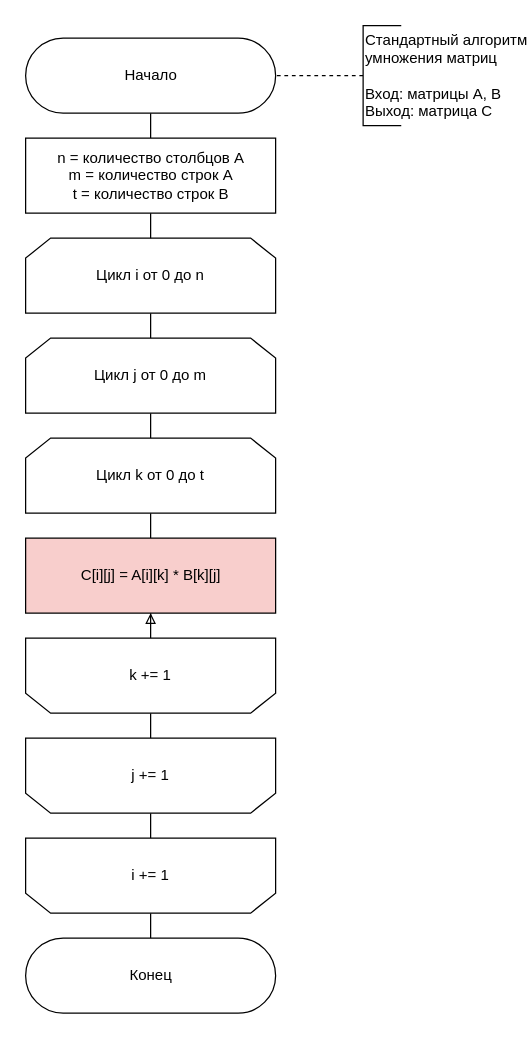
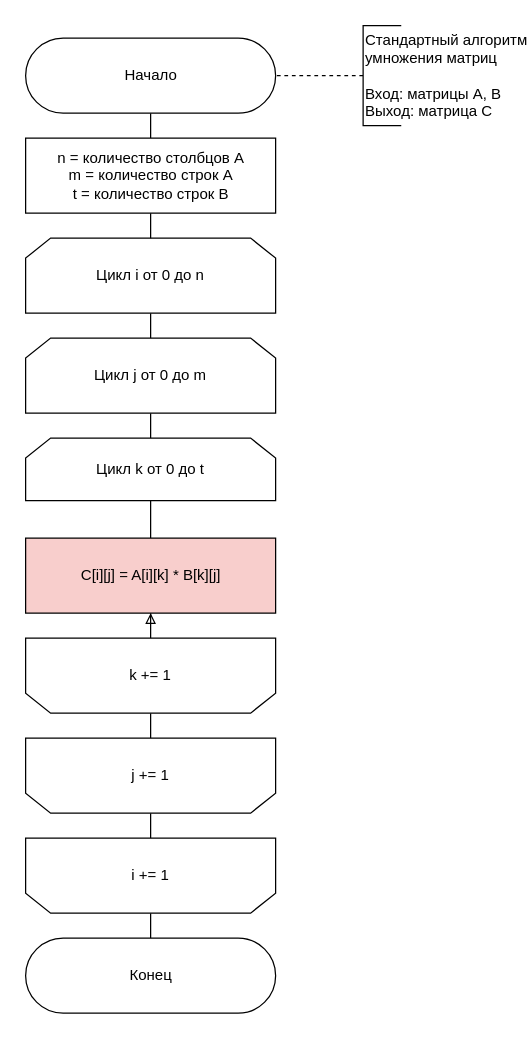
- <mxCell id="16" value="Цикл k от 0 до t" style="shape=loopLimit;whiteSpace=wrap;html=1;direction=east" vertex="1" parent="1"><mxGeometry x="20" y="350" width="200" height="60" as="geometry" /></mxCell>
+ <mxCell id="16" value="Цикл k от 0 до t" style="shape=loopLimit;whiteSpace=wrap;html=1;direction=east" vertex="1" parent="1"><mxGeometry x="20" y="350" width="200" height="50" as="geometry" /></mxCell>
